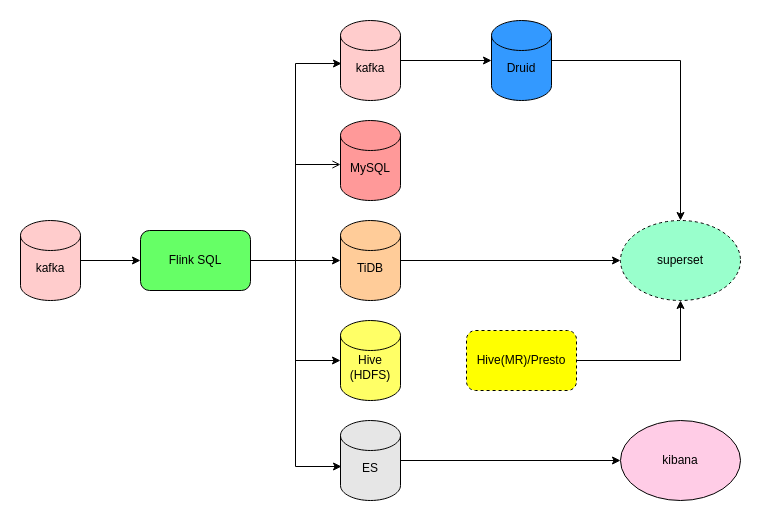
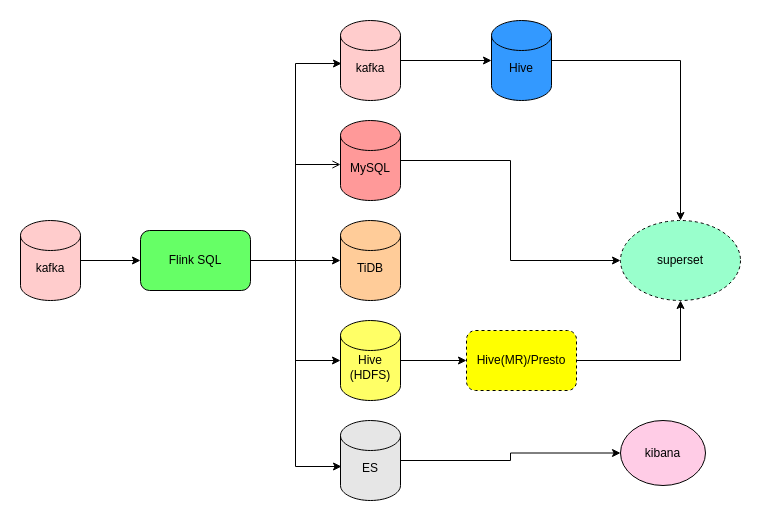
- <mxCell id="17" value="&lt;br&gt;Druid" style="shape=cylinder2;whiteSpace=wrap;html=1;boundedLbl=1;backgroundOutline=1;size=15;fillColor=#3399FF;" vertex="1" parent="1"><mxGeometry x="491" y="20" width="60" height="80" as="geometry" /></mxCell>
+ <mxCell id="17" value="&lt;br&gt;Hive" style="shape=cylinder2;whiteSpace=wrap;html=1;boundedLbl=1;backgroundOutline=1;size=15;fillColor=#3399FF;" vertex="1" parent="1"><mxGeometry x="491" y="20" width="60" height="80" as="geometry" /></mxCell>
+ <mxCell id="10" style="edgeStyle=orthogonalEdgeStyle;rounded=0;orthogonalLoop=1;jettySize=auto;html=1;entryX=0;entryY=0.5;entryDx=0;entryDy=0;" edge="1" parent="1" source="11" target="24"><mxGeometry relative="1" as="geometry" /></mxCell>
- <mxCell id="12" style="edgeStyle=orthogonalEdgeStyle;rounded=0;orthogonalLoop=1;jettySize=auto;html=1;" edge="1" parent="1" source="13" target="24"><mxGeometry relative="1" as="geometry" /></mxCell>
+ <mxCell id="14" style="edgeStyle=orthogonalEdgeStyle;rounded=0;orthogonalLoop=1;jettySize=auto;html=1;entryX=0;entryY=0.5;entryDx=0;entryDy=0;" edge="1" parent="1" source="15" target="23"><mxGeometry relative="1" as="geometry" /></mxCell>
- <mxCell id="25" value="kibana" style="ellipse;whiteSpace=wrap;html=1;fillColor=#FFCCE6;" vertex="1" parent="1"><mxGeometry x="620" y="420" width="120" height="80" as="geometry" /></mxCell>
+ <mxCell id="25" value="kibana" style="ellipse;whiteSpace=wrap;html=1;fillColor=#FFCCE6;" vertex="1" parent="1"><mxGeometry x="620" y="420" width="85" height="65" as="geometry" /></mxCell>
